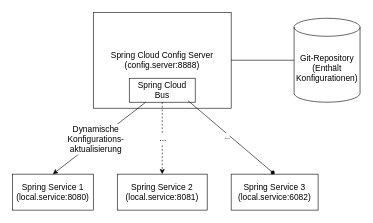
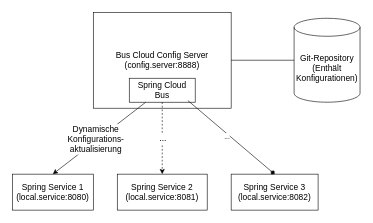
- <mxCell id="2" value="&lt;div style=&quot;font-size: 14px;&quot;&gt;Spring Cloud Config Server&lt;br style=&quot;font-size: 14px;&quot;&gt;&lt;/div&gt;(config.server:8888)" style="rounded=0;whiteSpace=wrap;html=1;fontSize=14;" parent="1" vertex="1"><mxGeometry x="155" y="20" width="230" height="160" as="geometry" /></mxCell>
+ <mxCell id="2" value="&lt;div style=&quot;font-size: 14px;&quot;&gt;Bus Cloud Config Server&lt;br style=&quot;font-size: 14px;&quot;&gt;&lt;/div&gt;(config.server:8888)" style="rounded=0;whiteSpace=wrap;html=1;fontSize=14;" parent="1" vertex="1"><mxGeometry x="155" y="20" width="230" height="160" as="geometry" /></mxCell>
- <mxCell id="6" value="Spring Service 3&lt;br&gt;(local.service:6082)" style="rounded=0;whiteSpace=wrap;html=1;fontSize=14;" parent="1" vertex="1"><mxGeometry x="385" y="290" width="145" height="60" as="geometry" /></mxCell>
+ <mxCell id="6" value="Spring Service 3&lt;br&gt;(local.service:8082)" style="rounded=0;whiteSpace=wrap;html=1;fontSize=14;" parent="1" vertex="1"><mxGeometry x="385" y="290" width="145" height="60" as="geometry" /></mxCell>
